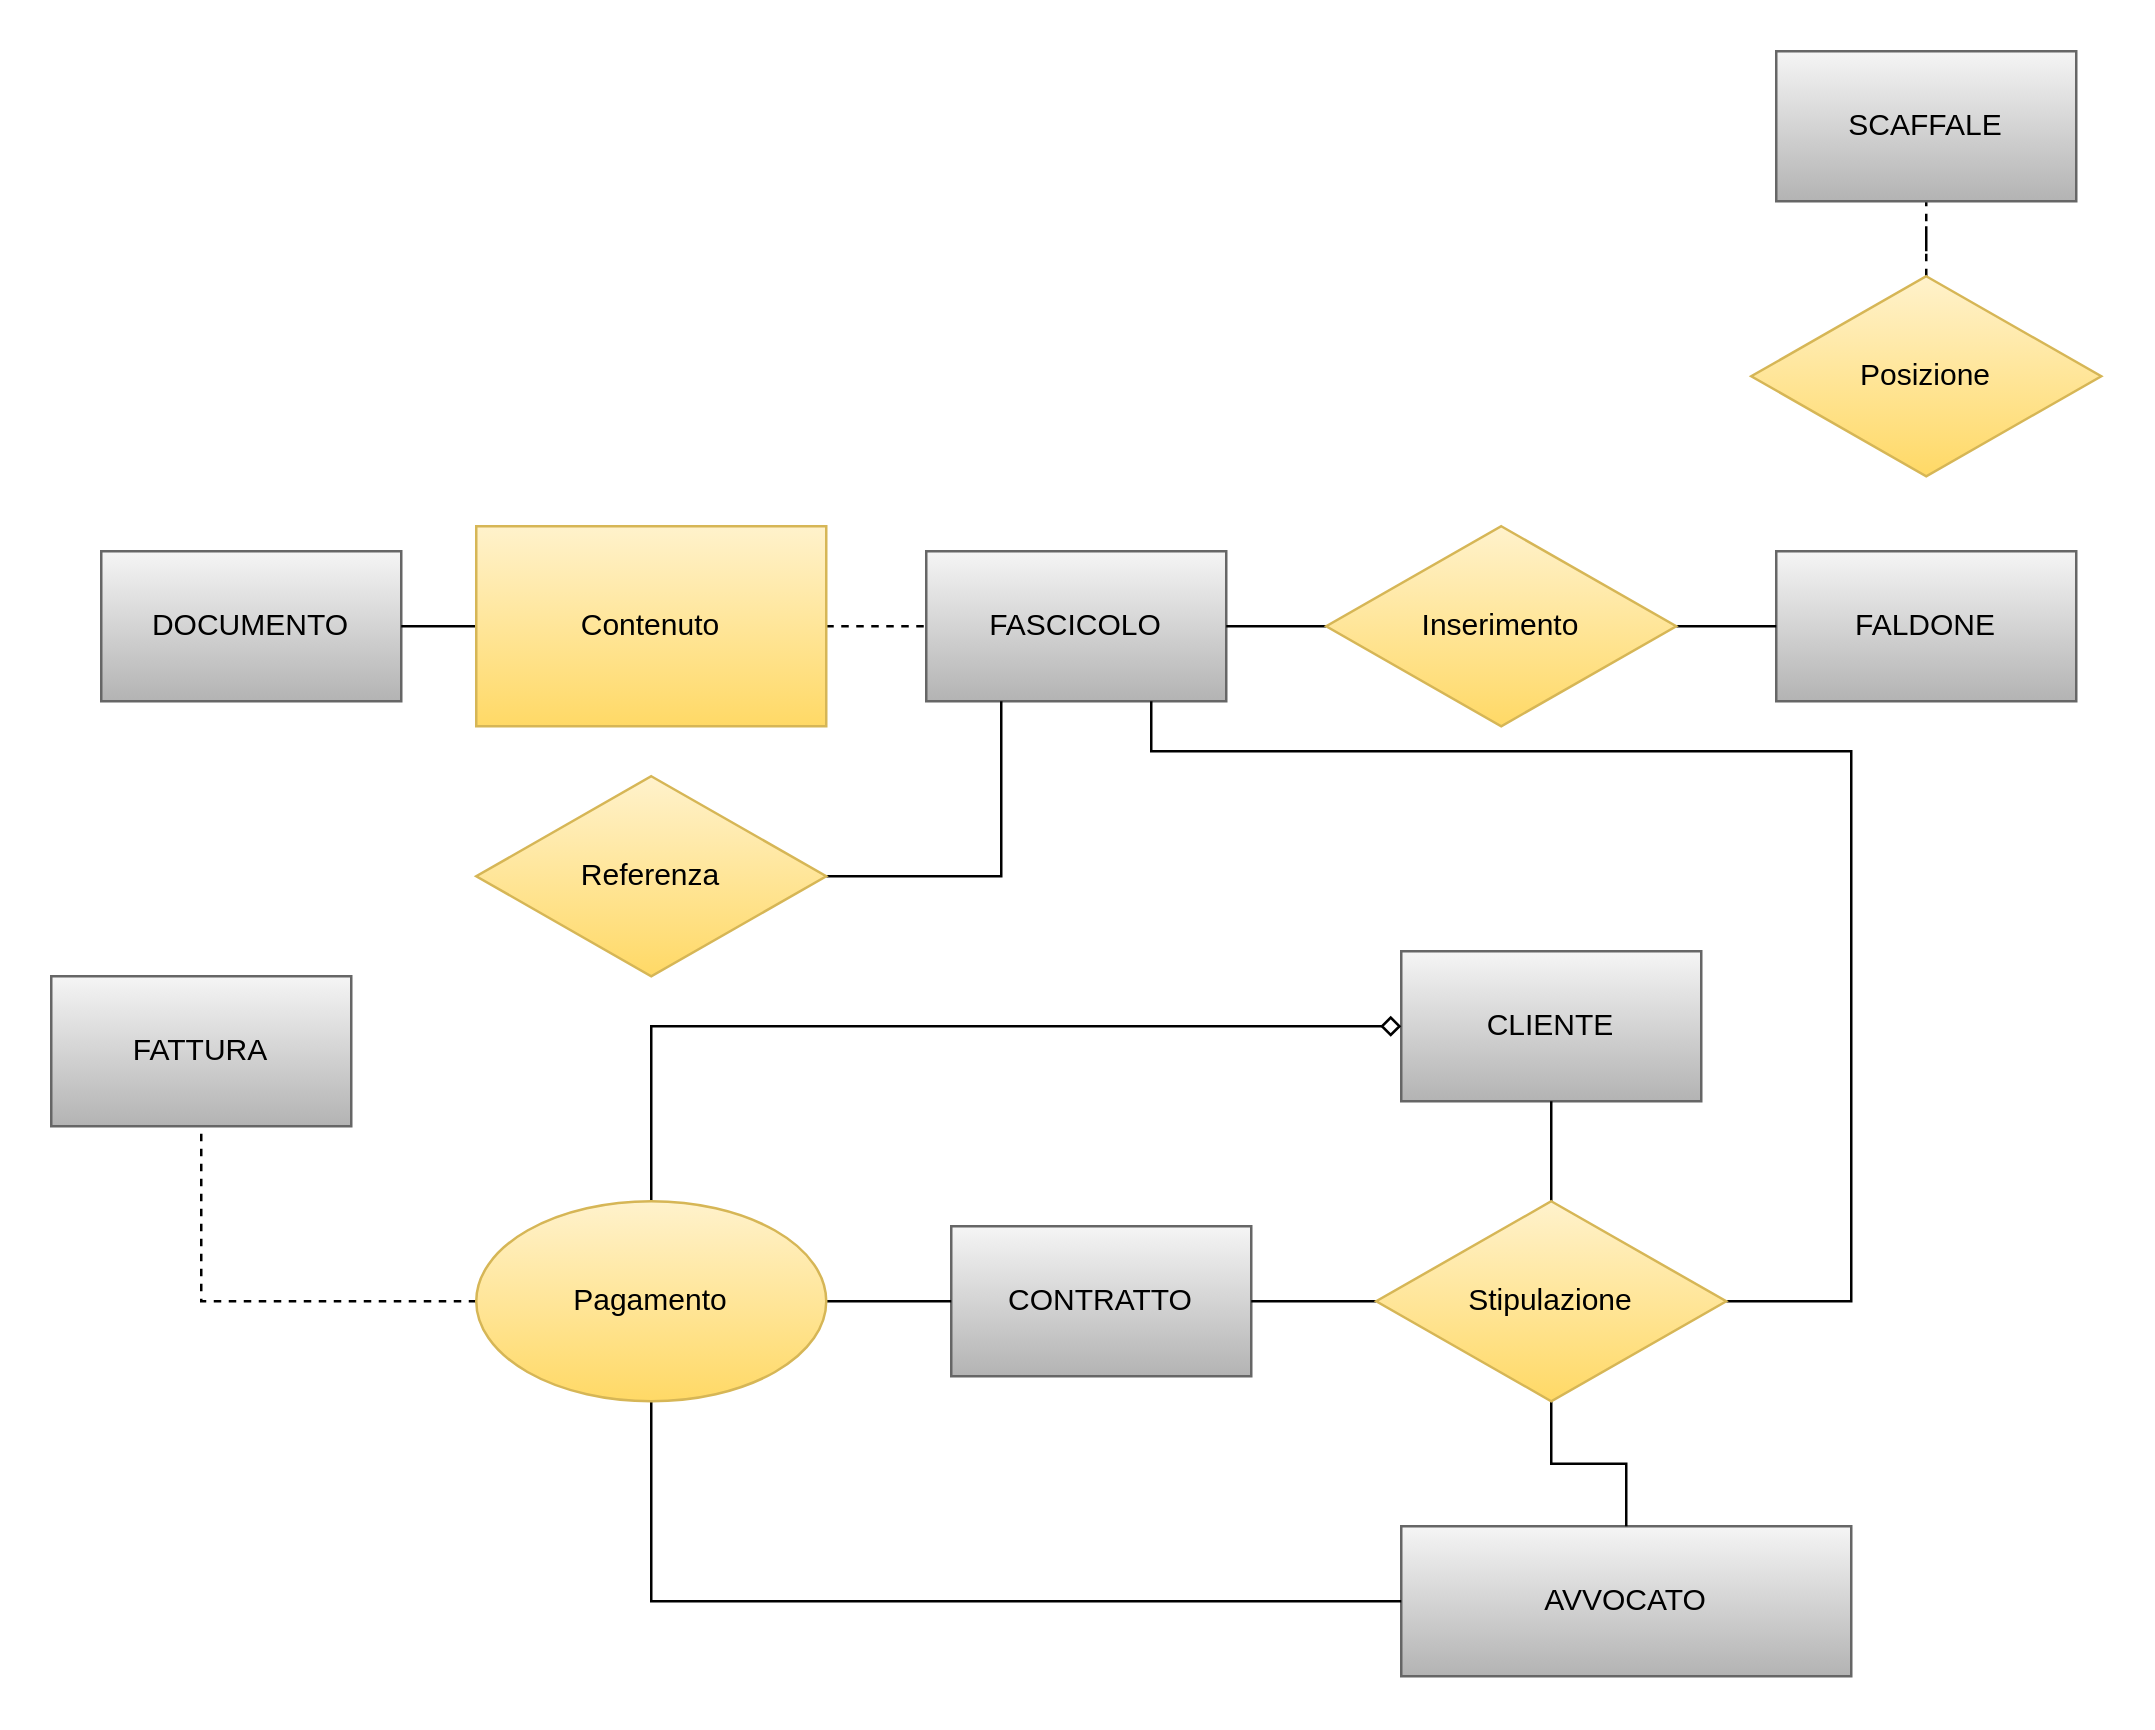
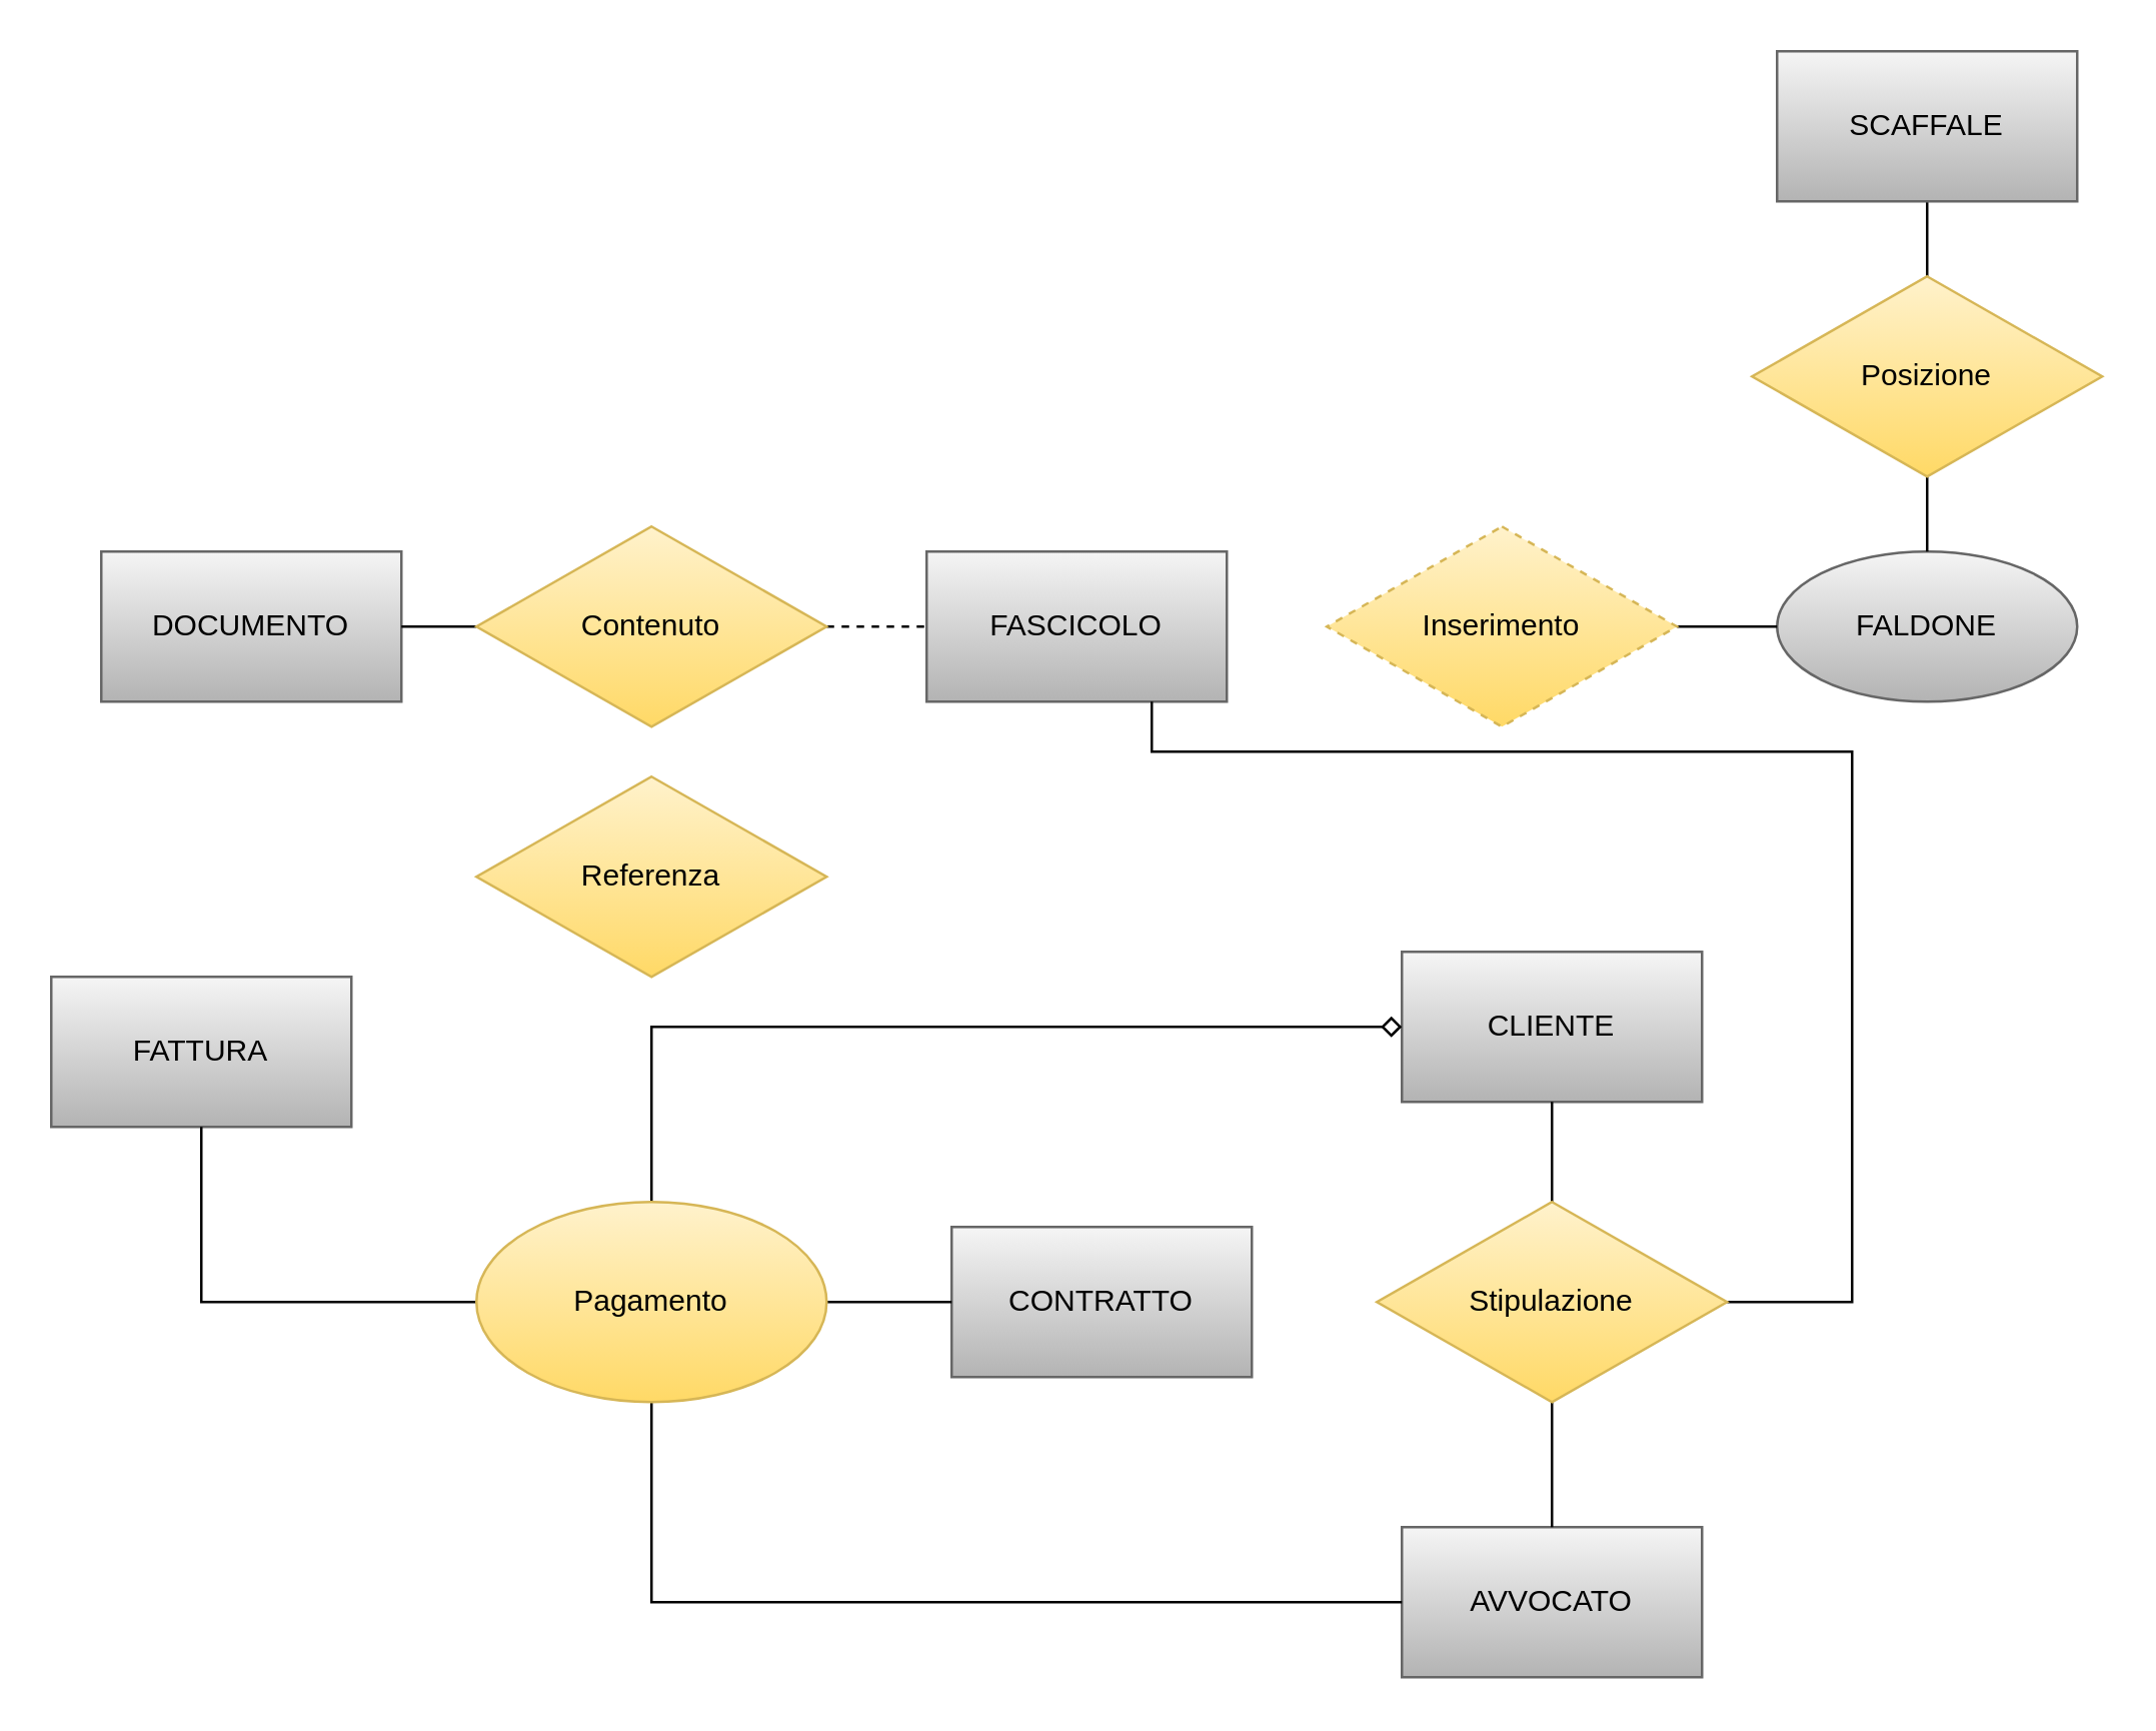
- <mxCell id="26" value="" style="edgeStyle=orthogonalEdgeStyle;rounded=0;orthogonalLoop=1;jettySize=auto;html=1;startArrow=none;startFill=0;endArrow=none;endFill=0;dashed=1;" parent="1" source="27" target="28" edge="1"><mxGeometry relative="1" as="geometry" /></mxCell>
+ <mxCell id="26" value="" style="edgeStyle=orthogonalEdgeStyle;rounded=0;orthogonalLoop=1;jettySize=auto;html=1;startArrow=none;startFill=0;endArrow=none;endFill=0;" parent="1" source="27" target="28" edge="1"><mxGeometry relative="1" as="geometry" /></mxCell>
+ <mxCell id="25" value="" style="edgeStyle=orthogonalEdgeStyle;rounded=0;orthogonalLoop=1;jettySize=auto;html=1;startArrow=none;startFill=0;endArrow=none;endFill=0;" parent="1" source="27" target="8" edge="1"><mxGeometry relative="1" as="geometry" /></mxCell>
- <mxCell id="16" value="Contenuto" style="whiteSpace=wrap;html=1;fillColor=#fff2cc;gradientColor=#ffd966;strokeColor=#d6b656;rounded=0;" parent="1" vertex="1"><mxGeometry x="190" y="210" width="140" height="80" as="geometry" /></mxCell>
+ <mxCell id="16" value="Contenuto" style="rhombus;whiteSpace=wrap;html=1;fillColor=#fff2cc;gradientColor=#ffd966;strokeColor=#d6b656;" parent="1" vertex="1"><mxGeometry x="190" y="210" width="140" height="80" as="geometry" /></mxCell>
- <mxCell id="18" value="" style="edgeStyle=orthogonalEdgeStyle;rounded=0;orthogonalLoop=1;jettySize=auto;html=1;startArrow=none;startFill=0;endArrow=none;endFill=0;" parent="1" source="19" target="5" edge="1"><mxGeometry relative="1" as="geometry" /></mxCell>
- <mxCell id="19" value="Inserimento" style="rhombus;whiteSpace=wrap;html=1;fillColor=#fff2cc;gradientColor=#ffd966;strokeColor=#d6b656;" parent="1" vertex="1"><mxGeometry x="530" y="210" width="140" height="80" as="geometry" /></mxCell>
+ <mxCell id="19" value="Inserimento" style="rhombus;whiteSpace=wrap;html=1;fillColor=#fff2cc;gradientColor=#ffd966;strokeColor=#d6b656;dashed=1;" parent="1" vertex="1"><mxGeometry x="530" y="210" width="140" height="80" as="geometry" /></mxCell>
- <mxCell id="8" value="FALDONE" style="rounded=0;whiteSpace=wrap;html=1;fillColor=#f5f5f5;gradientColor=#b3b3b3;strokeColor=#666666;" parent="1" vertex="1"><mxGeometry x="710" y="220" width="120" height="60" as="geometry" /></mxCell>
+ <mxCell id="8" value="FALDONE" style="ellipse;whiteSpace=wrap;html=1;fillColor=#f5f5f5;gradientColor=#b3b3b3;strokeColor=#666666;" parent="1" vertex="1"><mxGeometry x="710" y="220" width="120" height="60" as="geometry" /></mxCell>
- <mxCell id="29" style="edgeStyle=orthogonalEdgeStyle;rounded=0;orthogonalLoop=1;jettySize=auto;html=1;entryX=0.25;entryY=1;entryDx=0;entryDy=0;endArrow=none;endFill=0;" edge="1" parent="1" source="30" target="5"><mxGeometry relative="1" as="geometry" /></mxCell>
- <mxCell id="21" value="" style="edgeStyle=orthogonalEdgeStyle;rounded=0;orthogonalLoop=1;jettySize=auto;html=1;startArrow=none;startFill=0;endArrow=none;endFill=0;dashed=1;" parent="1" source="24" target="7" edge="1"><mxGeometry relative="1" as="geometry" /></mxCell>
+ <mxCell id="21" value="" style="edgeStyle=orthogonalEdgeStyle;rounded=0;orthogonalLoop=1;jettySize=auto;html=1;startArrow=none;startFill=0;endArrow=none;endFill=0;" parent="1" source="24" target="7" edge="1"><mxGeometry relative="1" as="geometry" /></mxCell>
- <mxCell id="11" value="" style="edgeStyle=orthogonalEdgeStyle;rounded=0;orthogonalLoop=1;jettySize=auto;html=1;startArrow=none;startFill=0;endArrow=none;endFill=0;" parent="1" source="13" target="3" edge="1"><mxGeometry relative="1" as="geometry" /></mxCell>
- <mxCell id="4" value="AVVOCATO" style="rounded=0;whiteSpace=wrap;html=1;fillColor=#f5f5f5;gradientColor=#b3b3b3;strokeColor=#666666;" parent="1" vertex="1"><mxGeometry x="560" y="610" width="180" height="60" as="geometry" /></mxCell>
+ <mxCell id="4" value="AVVOCATO" style="rounded=0;whiteSpace=wrap;html=1;fillColor=#f5f5f5;gradientColor=#b3b3b3;strokeColor=#666666;" parent="1" vertex="1"><mxGeometry x="560" y="610" width="120" height="60" as="geometry" /></mxCell>
